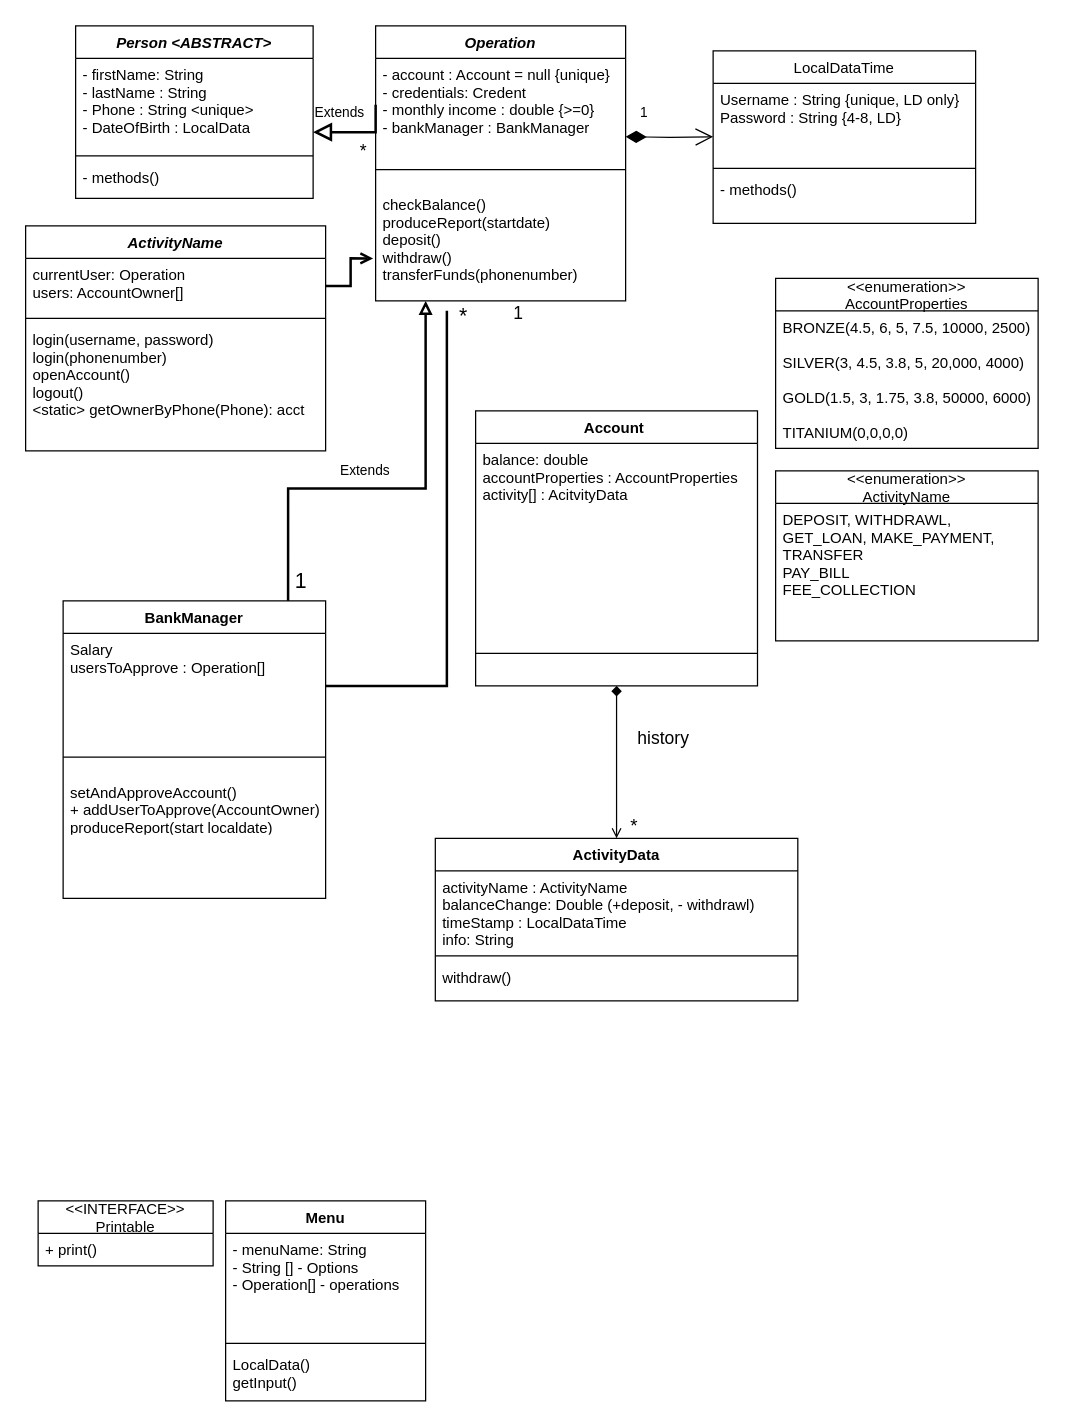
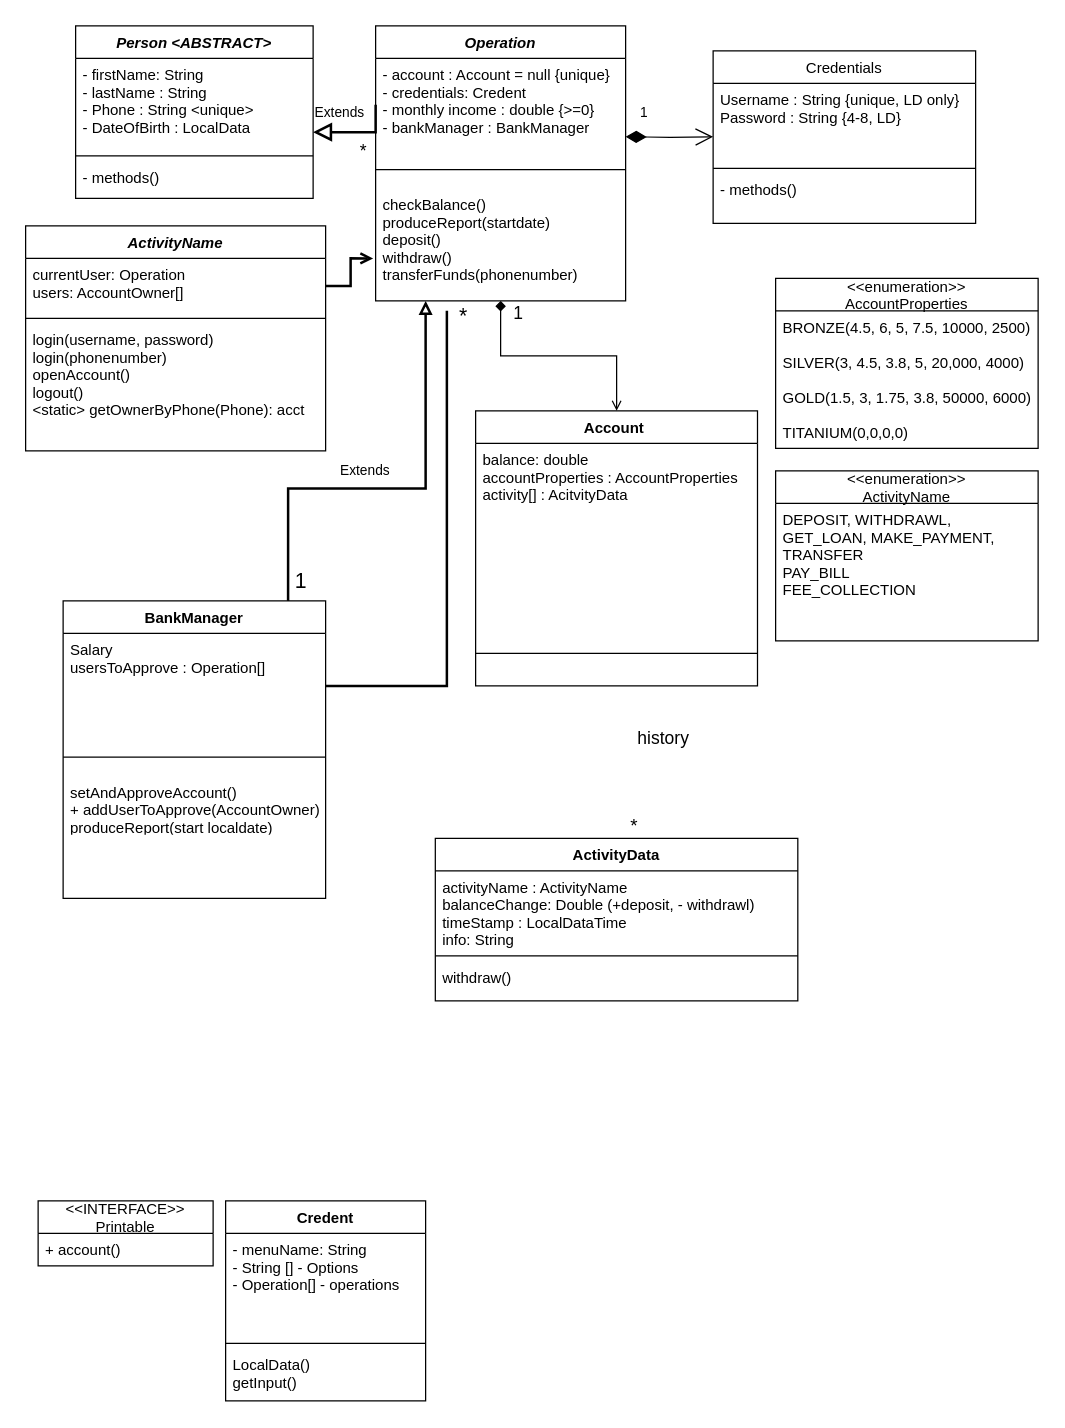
- <mxCell id="10" value="LocalDataTime" style="swimlane;fontStyle=0;align=center;verticalAlign=top;childLayout=stackLayout;horizontal=1;startSize=26;horizontalStack=0;resizeParent=1;resizeLast=0;collapsible=1;marginBottom=0;rounded=0;shadow=0;strokeWidth=1;" parent="1" vertex="1"><mxGeometry x="570" y="40" width="210" height="138" as="geometry"><mxRectangle x="130" y="380" width="160" height="26" as="alternateBounds" /></mxGeometry></mxCell>
+ <mxCell id="10" value="Credentials" style="swimlane;fontStyle=0;align=center;verticalAlign=top;childLayout=stackLayout;horizontal=1;startSize=26;horizontalStack=0;resizeParent=1;resizeLast=0;collapsible=1;marginBottom=0;rounded=0;shadow=0;strokeWidth=1;" parent="1" vertex="1"><mxGeometry x="570" y="40" width="210" height="138" as="geometry"><mxRectangle x="130" y="380" width="160" height="26" as="alternateBounds" /></mxGeometry></mxCell>
+ <mxCell id="2" style="edgeStyle=orthogonalEdgeStyle;rounded=0;orthogonalLoop=1;jettySize=auto;html=1;fontSize=14;endArrow=open;endFill=0;startArrow=diamond;startFill=1;" edge="1" parent="1" source="3" target="7"><mxGeometry relative="1" as="geometry" /></mxCell>
- <mxCell id="25" style="edgeStyle=orthogonalEdgeStyle;rounded=0;orthogonalLoop=1;jettySize=auto;html=1;endArrow=open;endFill=0;strokeWidth=1;startArrow=diamond;startFill=1;exitX=0.5;exitY=1;exitDx=0;exitDy=0;entryX=0.5;entryY=0;entryDx=0;entryDy=0;" parent="1" target="21" edge="1" source="7"><mxGeometry relative="1" as="geometry"><mxPoint x="270" y="650" as="targetPoint" /><mxPoint x="260" y="690" as="sourcePoint" /></mxGeometry></mxCell>
- <mxCell id="29" value="Menu" style="swimlane;fontStyle=1;align=center;verticalAlign=top;childLayout=stackLayout;horizontal=1;startSize=26;horizontalStack=0;resizeParent=1;resizeParentMax=0;resizeLast=0;collapsible=1;marginBottom=0;" parent="1" vertex="1"><mxGeometry x="180" y="960" width="160" height="160" as="geometry" /></mxCell>
+ <mxCell id="29" value="Credent" style="swimlane;fontStyle=1;align=center;verticalAlign=top;childLayout=stackLayout;horizontal=1;startSize=26;horizontalStack=0;resizeParent=1;resizeParentMax=0;resizeLast=0;collapsible=1;marginBottom=0;" parent="1" vertex="1"><mxGeometry x="180" y="960" width="160" height="160" as="geometry" /></mxCell>
- <mxCell id="28" value="+ print()" style="text;strokeColor=none;fillColor=none;align=left;verticalAlign=top;spacingLeft=4;spacingRight=4;overflow=hidden;rotatable=0;points=[[0,0.5],[1,0.5]];portConstraint=eastwest;" parent="27" vertex="1"><mxGeometry y="26" width="140" height="26" as="geometry" /></mxCell>
+ <mxCell id="28" value="+ account()" style="text;strokeColor=none;fillColor=none;align=left;verticalAlign=top;spacingLeft=4;spacingRight=4;overflow=hidden;rotatable=0;points=[[0,0.5],[1,0.5]];portConstraint=eastwest;" parent="27" vertex="1"><mxGeometry y="26" width="140" height="26" as="geometry" /></mxCell>
